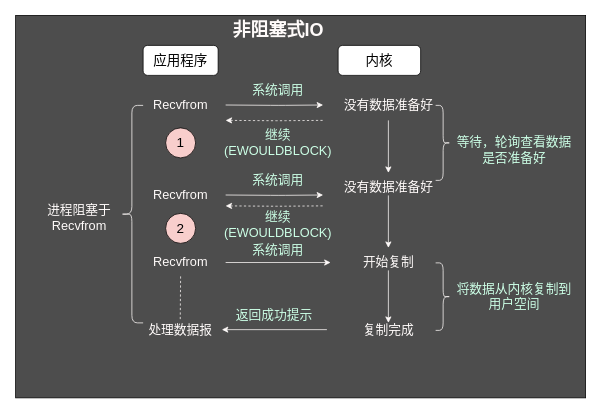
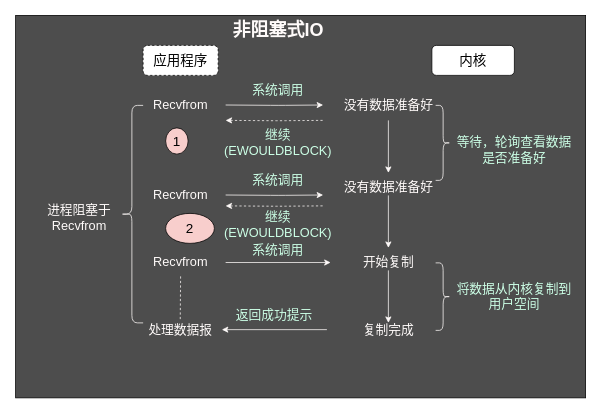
- <mxCell id="3" value="&lt;font style=&quot;font-size: 18px&quot;&gt;应用程序&lt;/font&gt;" style="rounded=1;whiteSpace=wrap;html=1;" vertex="1" parent="1"><mxGeometry x="190" y="60" width="100" height="40" as="geometry" /></mxCell>
+ <mxCell id="3" value="&lt;font style=&quot;font-size: 18px&quot;&gt;应用程序&lt;/font&gt;" style="rounded=1;whiteSpace=wrap;html=1;dashed=1;" vertex="1" parent="1"><mxGeometry x="190" y="60" width="100" height="40" as="geometry" /></mxCell>
- <mxCell id="4" value="&lt;font style=&quot;font-size: 18px&quot;&gt;内核&lt;/font&gt;" style="rounded=1;whiteSpace=wrap;html=1;" vertex="1" parent="1"><mxGeometry x="450" y="60" width="110" height="40" as="geometry" /></mxCell>
+ <mxCell id="4" value="&lt;font style=&quot;font-size: 18px&quot;&gt;内核&lt;/font&gt;" style="rounded=1;whiteSpace=wrap;html=1;" vertex="1" parent="1"><mxGeometry x="575" y="60" width="110" height="40" as="geometry" /></mxCell>
- <mxCell id="35" value="&lt;font style=&quot;font-size: 18px&quot;&gt;1&lt;/font&gt;" style="ellipse;whiteSpace=wrap;html=1;aspect=fixed;fillColor=#F8CECC;" vertex="1" parent="1"><mxGeometry x="220" y="170" width="40" height="40" as="geometry" /></mxCell>
+ <mxCell id="35" value="&lt;font style=&quot;font-size: 18px&quot;&gt;1&lt;/font&gt;" style="ellipse;whiteSpace=wrap;html=1;aspect=fixed;fillColor=#F8CECC;" vertex="1" parent="1"><mxGeometry x="220" y="170" width="30" height="35" as="geometry" /></mxCell>
- <mxCell id="36" value="&lt;font style=&quot;font-size: 18px&quot;&gt;2&lt;/font&gt;" style="ellipse;whiteSpace=wrap;html=1;aspect=fixed;fillColor=#F8CECC;" vertex="1" parent="1"><mxGeometry x="220" y="284" width="40" height="40" as="geometry" /></mxCell>
+ <mxCell id="36" value="&lt;font style=&quot;font-size: 18px&quot;&gt;2&lt;/font&gt;" style="ellipse;whiteSpace=wrap;html=1;aspect=fixed;fillColor=#F8CECC;" vertex="1" parent="1"><mxGeometry x="220" y="284" width="65" height="40" as="geometry" /></mxCell>
